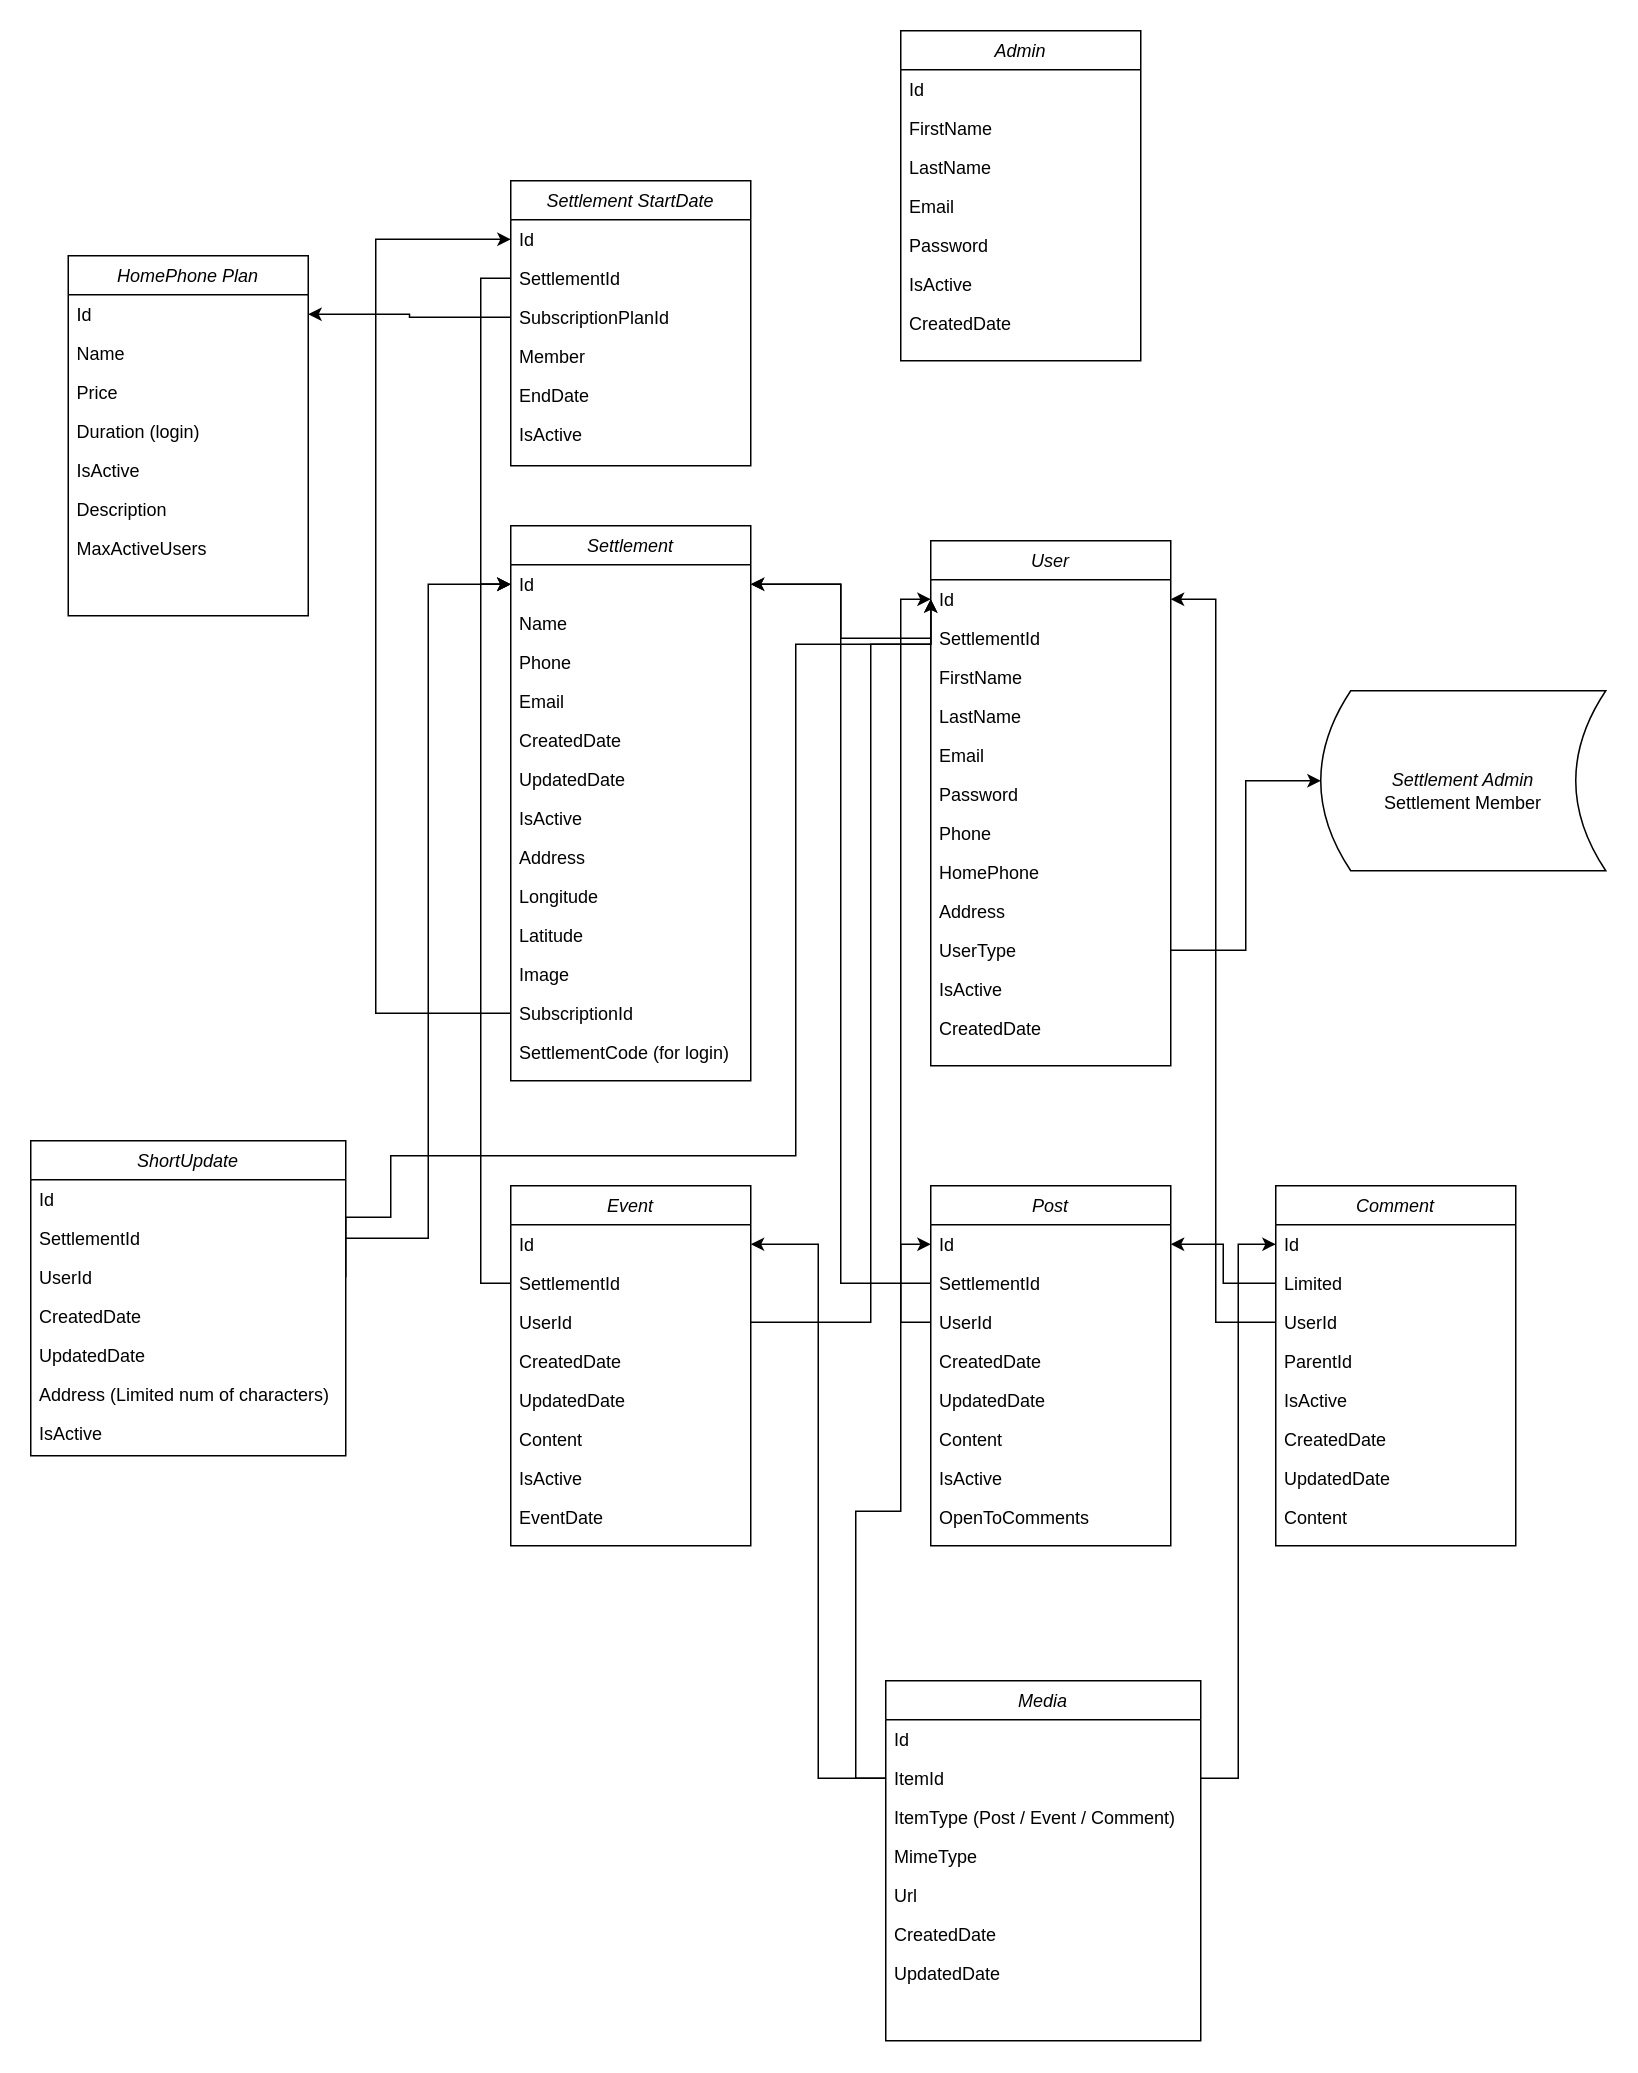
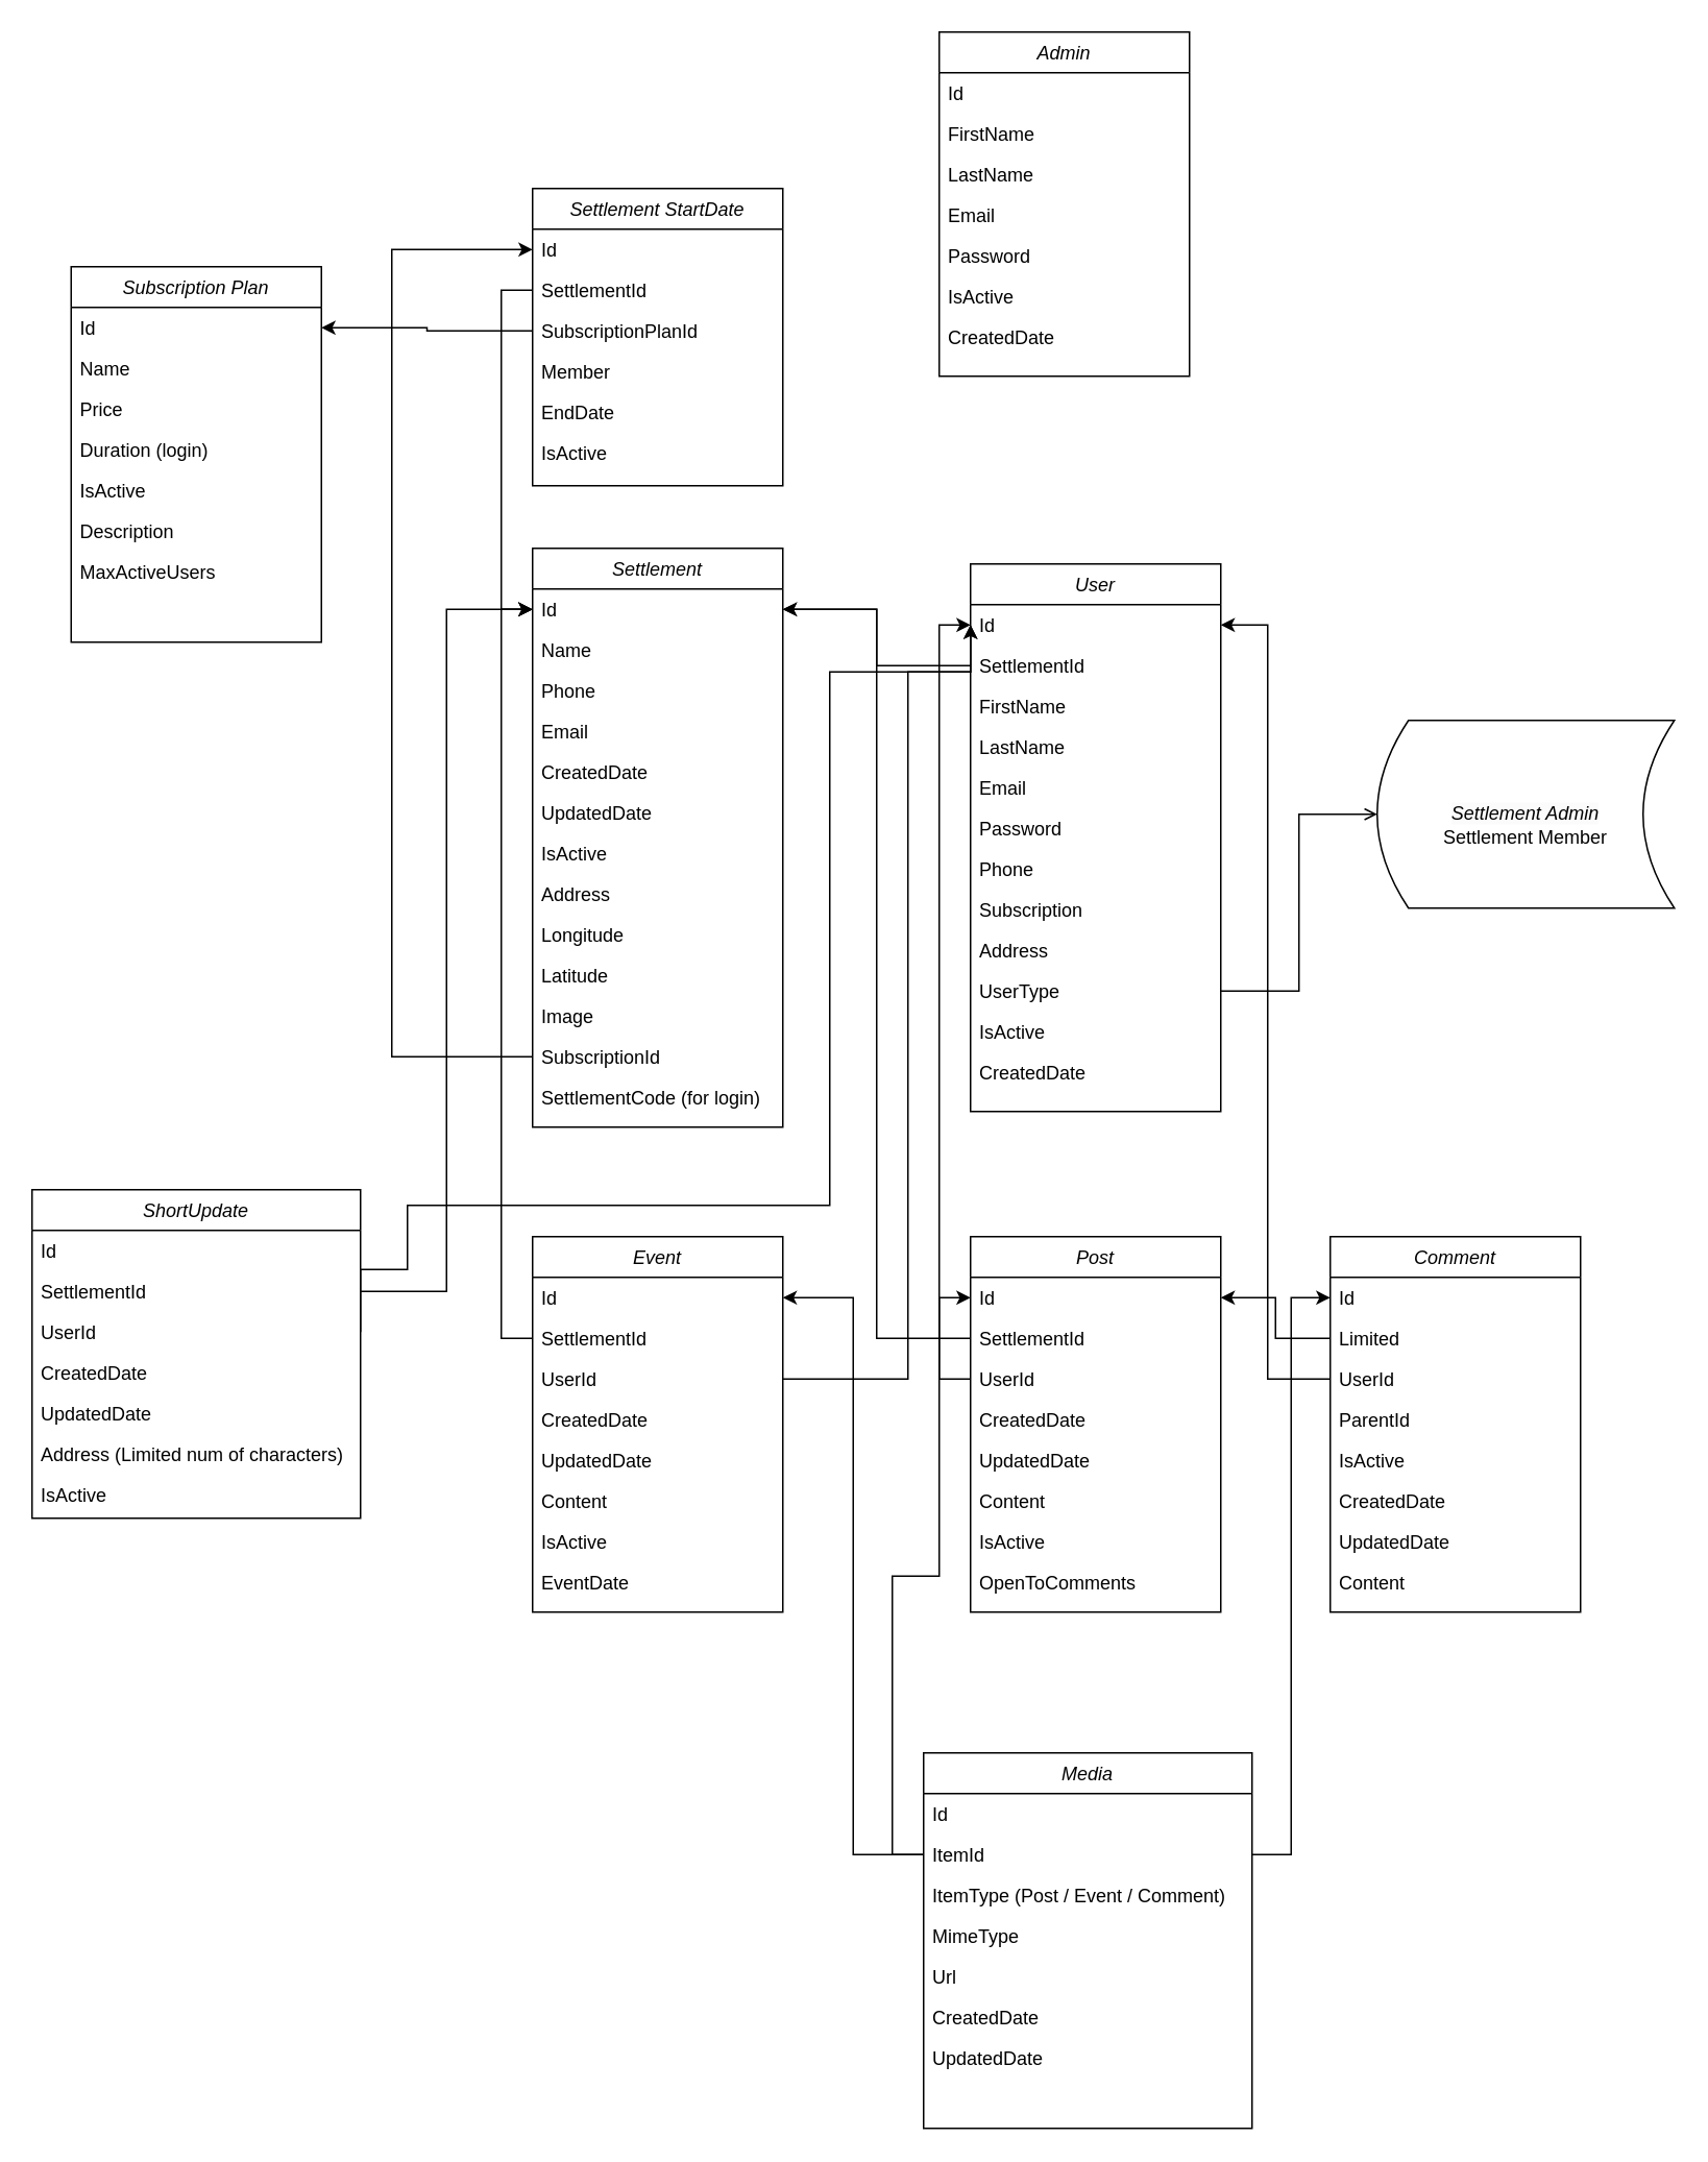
- <mxCell id="85" value="HomePhone Plan" style="swimlane;fontStyle=2;align=center;verticalAlign=top;childLayout=stackLayout;horizontal=1;startSize=26;horizontalStack=0;resizeParent=1;resizeLast=0;collapsible=1;marginBottom=0;rounded=0;shadow=0;strokeWidth=1;" parent="1" vertex="1"><mxGeometry x="45" y="170" width="160" height="240" as="geometry"><mxRectangle x="230" y="140" width="160" height="26" as="alternateBounds" /></mxGeometry></mxCell>
+ <mxCell id="85" value="Subscription Plan" style="swimlane;fontStyle=2;align=center;verticalAlign=top;childLayout=stackLayout;horizontal=1;startSize=26;horizontalStack=0;resizeParent=1;resizeLast=0;collapsible=1;marginBottom=0;rounded=0;shadow=0;strokeWidth=1;" parent="1" vertex="1"><mxGeometry x="45" y="170" width="160" height="240" as="geometry"><mxRectangle x="230" y="140" width="160" height="26" as="alternateBounds" /></mxGeometry></mxCell>
- <mxCell id="30" style="edgeStyle=orthogonalEdgeStyle;rounded=0;orthogonalLoop=1;jettySize=auto;html=1;entryX=0;entryY=0.5;entryDx=0;entryDy=0;" parent="1" source="26" target="29" edge="1"><mxGeometry relative="1" as="geometry" /></mxCell>
+ <mxCell id="30" style="edgeStyle=orthogonalEdgeStyle;rounded=0;orthogonalLoop=1;jettySize=auto;html=1;entryX=0;entryY=0.5;entryDx=0;entryDy=0;endArrow=open;" parent="1" source="26" target="29" edge="1"><mxGeometry relative="1" as="geometry" /></mxCell>
- <mxCell id="24" value="HomePhone" style="text;align=left;verticalAlign=top;spacingLeft=4;spacingRight=4;overflow=hidden;rotatable=0;points=[[0,0.5],[1,0.5]];portConstraint=eastwest;" parent="16" vertex="1"><mxGeometry y="208" width="160" height="26" as="geometry" /></mxCell>
+ <mxCell id="24" value="Subscription" style="text;align=left;verticalAlign=top;spacingLeft=4;spacingRight=4;overflow=hidden;rotatable=0;points=[[0,0.5],[1,0.5]];portConstraint=eastwest;" parent="16" vertex="1"><mxGeometry y="208" width="160" height="26" as="geometry" /></mxCell>
